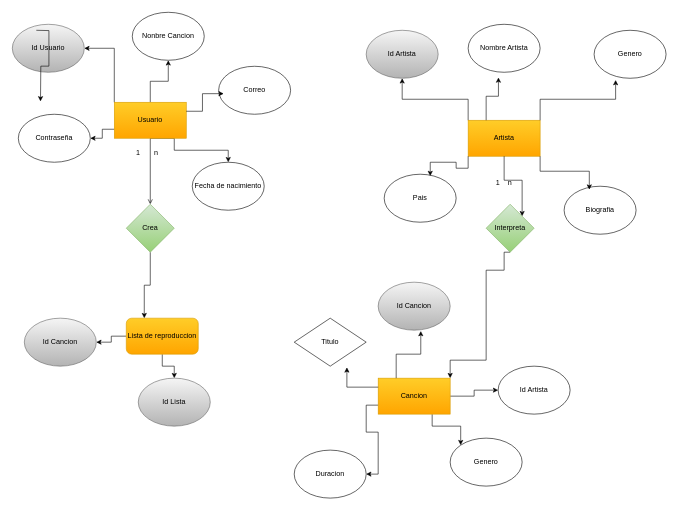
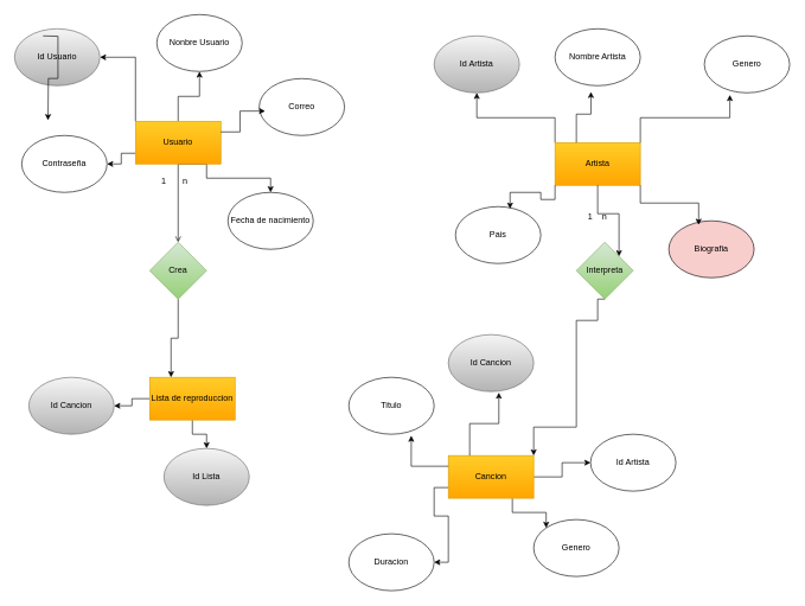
- <mxCell id="18" value="Nonbre Cancion" style="ellipse;whiteSpace=wrap;html=1;" vertex="1" parent="1"><mxGeometry x="220" y="20" width="120" height="80" as="geometry" /></mxCell>
+ <mxCell id="18" value="Nonbre Usuario" style="ellipse;whiteSpace=wrap;html=1;" vertex="1" parent="1"><mxGeometry x="220" y="20" width="120" height="80" as="geometry" /></mxCell>
- <mxCell id="22" value="Biografia" style="ellipse;whiteSpace=wrap;html=1;" vertex="1" parent="1"><mxGeometry x="940" y="310" width="120" height="80" as="geometry" /></mxCell>
+ <mxCell id="22" value="Biografia" style="ellipse;whiteSpace=wrap;html=1;fillColor=#f8cecc;" vertex="1" parent="1"><mxGeometry x="940" y="310" width="120" height="80" as="geometry" /></mxCell>
- <mxCell id="43" value="Lista de reproduccion" style="whiteSpace=wrap;html=1;fillColor=#ffcd28;strokeColor=#d79b00;gradientColor=#ffa500;rounded=1;" vertex="1" parent="1"><mxGeometry x="210" y="530" width="120" height="60" as="geometry" /></mxCell>
+ <mxCell id="43" value="Lista de reproduccion" style="rounded=0;whiteSpace=wrap;html=1;fillColor=#ffcd28;strokeColor=#d79b00;gradientColor=#ffa500;" vertex="1" parent="1"><mxGeometry x="210" y="530" width="120" height="60" as="geometry" /></mxCell>
- <mxCell id="33" value="Titulo" style="rhombus;whiteSpace=wrap;html=1;" vertex="1" parent="1"><mxGeometry x="490" y="530" width="120" height="80" as="geometry" /></mxCell>
+ <mxCell id="33" value="Titulo" style="ellipse;whiteSpace=wrap;html=1;" vertex="1" parent="1"><mxGeometry x="490" y="530" width="120" height="80" as="geometry" /></mxCell>
- <mxCell id="14" value="Cancion" style="rounded=0;whiteSpace=wrap;html=1;fillColor=#ffcd28;strokeColor=#d79b00;gradientColor=#ffa500;" vertex="1" parent="1"><mxGeometry x="630" y="630" width="120" height="60" as="geometry" /></mxCell>
+ <mxCell id="14" value="Cancion" style="rounded=0;whiteSpace=wrap;html=1;fillColor=#ffcd28;strokeColor=#d79b00;gradientColor=#ffa500;" vertex="1" parent="1"><mxGeometry x="630" y="640" width="120" height="60" as="geometry" /></mxCell>
